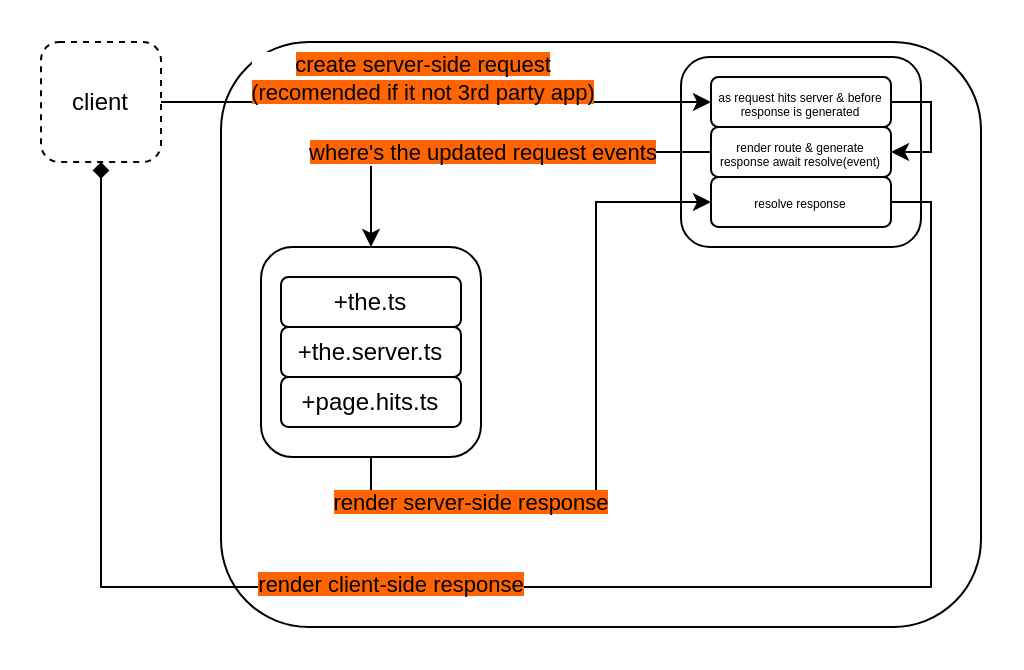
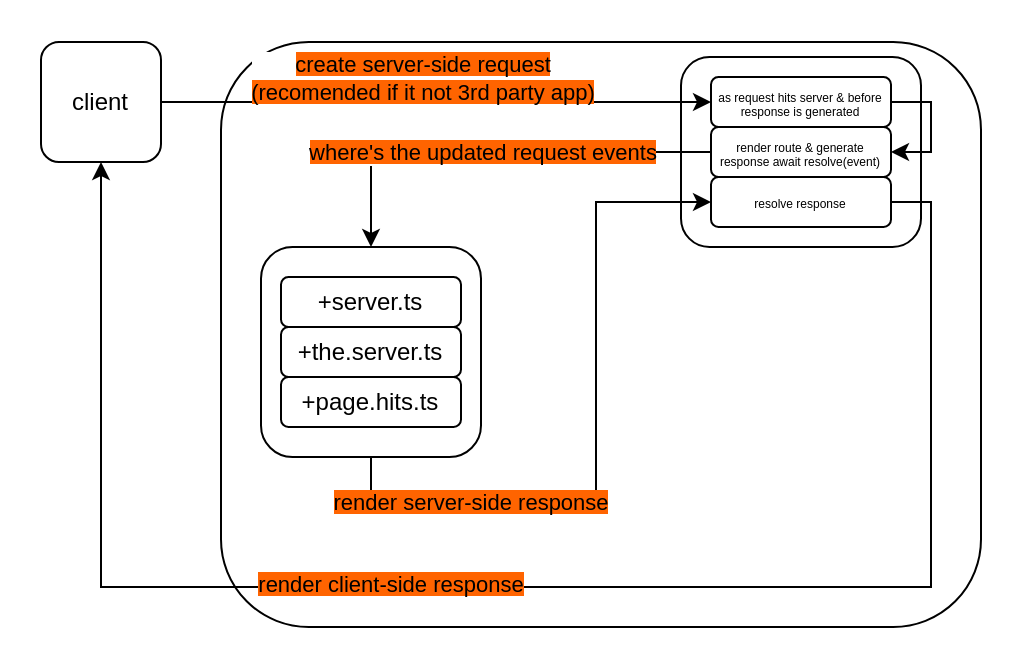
- <mxCell id="6" value="client" style="rounded=1;whiteSpace=wrap;html=1;dashed=1;" vertex="1" parent="1"><mxGeometry x="20" y="20.5" width="60" height="60" as="geometry" /></mxCell>
+ <mxCell id="6" value="client" style="rounded=1;whiteSpace=wrap;html=1;" vertex="1" parent="1"><mxGeometry x="20" y="20.5" width="60" height="60" as="geometry" /></mxCell>
- <mxCell id="18" style="edgeStyle=orthogonalEdgeStyle;rounded=0;orthogonalLoop=1;jettySize=auto;html=1;exitX=1;exitY=0.5;exitDx=0;exitDy=0;entryX=0.5;entryY=1;entryDx=0;entryDy=0;endArrow=diamond;" edge="1" parent="1" source="20" target="6"><mxGeometry relative="1" as="geometry"><Array as="points"><mxPoint x="465" y="100" /><mxPoint x="465" y="293" /><mxPoint x="50" y="293" /></Array></mxGeometry></mxCell>
+ <mxCell id="18" style="edgeStyle=orthogonalEdgeStyle;rounded=0;orthogonalLoop=1;jettySize=auto;html=1;exitX=1;exitY=0.5;exitDx=0;exitDy=0;entryX=0.5;entryY=1;entryDx=0;entryDy=0;" edge="1" parent="1" source="20" target="6"><mxGeometry relative="1" as="geometry"><Array as="points"><mxPoint x="465" y="100" /><mxPoint x="465" y="293" /><mxPoint x="50" y="293" /></Array></mxGeometry></mxCell>
- <mxCell id="10" value="+the.ts" style="rounded=1;whiteSpace=wrap;html=1;" vertex="1" parent="1"><mxGeometry x="140" y="138" width="90" height="25" as="geometry" /></mxCell>
+ <mxCell id="10" value="+server.ts" style="rounded=1;whiteSpace=wrap;html=1;" vertex="1" parent="1"><mxGeometry x="140" y="138" width="90" height="25" as="geometry" /></mxCell>
